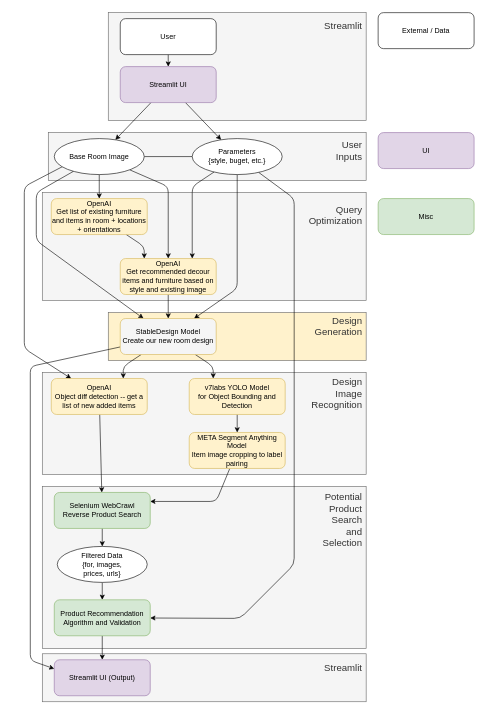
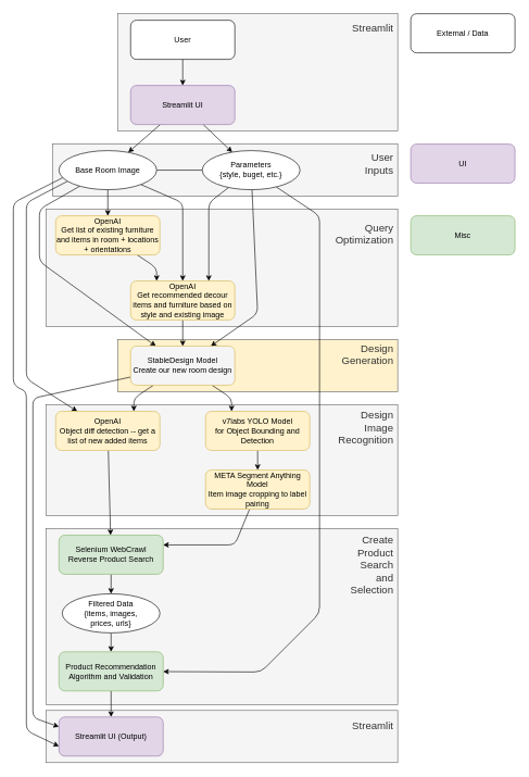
- <mxCell id="18" value="Streamlit UI" style="rounded=1;whiteSpace=wrap;html=1;fillColor=#e1d5e7;strokeColor=#9673a6;" parent="1" vertex="1"><mxGeometry x="200" y="110" width="160" height="60" as="geometry" /></mxCell>
+ <mxCell id="18" value="Streamlit UI" style="rounded=1;whiteSpace=wrap;html=1;fillColor=#e1d5e7;strokeColor=#9673a6;" parent="1" vertex="1"><mxGeometry x="200" y="130" width="160" height="60" as="geometry" /></mxCell>
- <mxCell id="13" value="Parameters&lt;div&gt;{style, buget, etc.}&lt;/div&gt;" style="ellipse;whiteSpace=wrap;html=1;" parent="1" vertex="1"><mxGeometry x="320" y="230" width="150" height="60" as="geometry" /></mxCell>
+ <mxCell id="13" value="Parameters&lt;div&gt;{style, buget, etc.}&lt;/div&gt;" style="ellipse;whiteSpace=wrap;html=1;" parent="1" vertex="1"><mxGeometry x="310" y="230" width="150" height="60" as="geometry" /></mxCell>
- <mxCell id="42" value="Filtered Data&lt;div&gt;{for, images,&lt;/div&gt;&lt;div&gt;prices, urls}&lt;/div&gt;" style="ellipse;whiteSpace=wrap;html=1;" parent="1" vertex="1"><mxGeometry x="95" y="910" width="150" height="60" as="geometry" /></mxCell>
+ <mxCell id="42" value="Filtered Data&lt;div&gt;{items, images,&lt;/div&gt;&lt;div&gt;prices, urls}&lt;/div&gt;" style="ellipse;whiteSpace=wrap;html=1;" parent="1" vertex="1"><mxGeometry x="95" y="910" width="150" height="60" as="geometry" /></mxCell>
- <mxCell id="6" value="&lt;span style=&quot;font-size: 16px;&quot;&gt;Potential&amp;nbsp;&lt;/span&gt;&lt;div&gt;&lt;span style=&quot;font-size: 16px;&quot;&gt;Product&amp;nbsp;&lt;/span&gt;&lt;div&gt;&lt;span style=&quot;font-size: 16px;&quot;&gt;Search&amp;nbsp;&lt;/span&gt;&lt;div&gt;&lt;div&gt;&lt;font style=&quot;font-size: 16px;&quot;&gt;and&amp;nbsp;&lt;/font&gt;&lt;/div&gt;&lt;div&gt;&lt;font style=&quot;font-size: 16px;&quot;&gt;Selection&amp;nbsp;&lt;/font&gt;&lt;/div&gt;&lt;div&gt;&lt;font style=&quot;font-size: 16px;&quot;&gt;&lt;br&gt;&lt;/font&gt;&lt;/div&gt;&lt;div&gt;&lt;font style=&quot;font-size: 16px;&quot;&gt;&lt;br&gt;&lt;/font&gt;&lt;/div&gt;&lt;div&gt;&lt;br&gt;&lt;/div&gt;&lt;div&gt;&lt;font style=&quot;font-size: 16px;&quot;&gt;&lt;br&gt;&lt;/font&gt;&lt;/div&gt;&lt;div&gt;&lt;font style=&quot;font-size: 16px;&quot;&gt;&lt;br&gt;&lt;/font&gt;&lt;/div&gt;&lt;div&gt;&lt;font style=&quot;font-size: 16px;&quot;&gt;&lt;br&gt;&lt;/font&gt;&lt;/div&gt;&lt;div&gt;&lt;font style=&quot;font-size: 16px;&quot;&gt;&lt;br&gt;&lt;/font&gt;&lt;/div&gt;&lt;div&gt;&lt;br&gt;&lt;/div&gt;&lt;div&gt;&lt;br&gt;&lt;/div&gt;&lt;/div&gt;&lt;/div&gt;&lt;/div&gt;" style="whiteSpace=wrap;html=1;align=right;fillColor=#f5f5f5;strokeColor=#666666;fontColor=#333333;" parent="1" vertex="1"><mxGeometry x="70" y="810" width="540" height="270" as="geometry" /></mxCell>
+ <mxCell id="6" value="&lt;span style=&quot;font-size: 16px;&quot;&gt;Create&amp;nbsp;&lt;/span&gt;&lt;div&gt;&lt;span style=&quot;font-size: 16px;&quot;&gt;Product&amp;nbsp;&lt;/span&gt;&lt;div&gt;&lt;span style=&quot;font-size: 16px;&quot;&gt;Search&amp;nbsp;&lt;/span&gt;&lt;div&gt;&lt;div&gt;&lt;font style=&quot;font-size: 16px;&quot;&gt;and&amp;nbsp;&lt;/font&gt;&lt;/div&gt;&lt;div&gt;&lt;font style=&quot;font-size: 16px;&quot;&gt;Selection&amp;nbsp;&lt;/font&gt;&lt;/div&gt;&lt;div&gt;&lt;font style=&quot;font-size: 16px;&quot;&gt;&lt;br&gt;&lt;/font&gt;&lt;/div&gt;&lt;div&gt;&lt;font style=&quot;font-size: 16px;&quot;&gt;&lt;br&gt;&lt;/font&gt;&lt;/div&gt;&lt;div&gt;&lt;br&gt;&lt;/div&gt;&lt;div&gt;&lt;font style=&quot;font-size: 16px;&quot;&gt;&lt;br&gt;&lt;/font&gt;&lt;/div&gt;&lt;div&gt;&lt;font style=&quot;font-size: 16px;&quot;&gt;&lt;br&gt;&lt;/font&gt;&lt;/div&gt;&lt;div&gt;&lt;font style=&quot;font-size: 16px;&quot;&gt;&lt;br&gt;&lt;/font&gt;&lt;/div&gt;&lt;div&gt;&lt;font style=&quot;font-size: 16px;&quot;&gt;&lt;br&gt;&lt;/font&gt;&lt;/div&gt;&lt;div&gt;&lt;br&gt;&lt;/div&gt;&lt;div&gt;&lt;br&gt;&lt;/div&gt;&lt;/div&gt;&lt;/div&gt;&lt;/div&gt;" style="whiteSpace=wrap;html=1;align=right;fillColor=#f5f5f5;strokeColor=#666666;fontColor=#333333;" parent="1" vertex="1"><mxGeometry x="70" y="810" width="540" height="270" as="geometry" /></mxCell>
+ <mxCell id="23" style="edgeStyle=none;html=1;entryX=0;entryY=0.75;entryDx=0;entryDy=0;exitX=0.047;exitY=0.683;exitDx=0;exitDy=0;exitPerimeter=0;" parent="1" source="24" target="45" edge="1"><mxGeometry relative="1" as="geometry"><Array as="points"><mxPoint x="20" y="310" /><mxPoint x="20" y="590" /><mxPoint x="40" y="600" /><mxPoint x="40" y="1120" /></Array></mxGeometry></mxCell>
